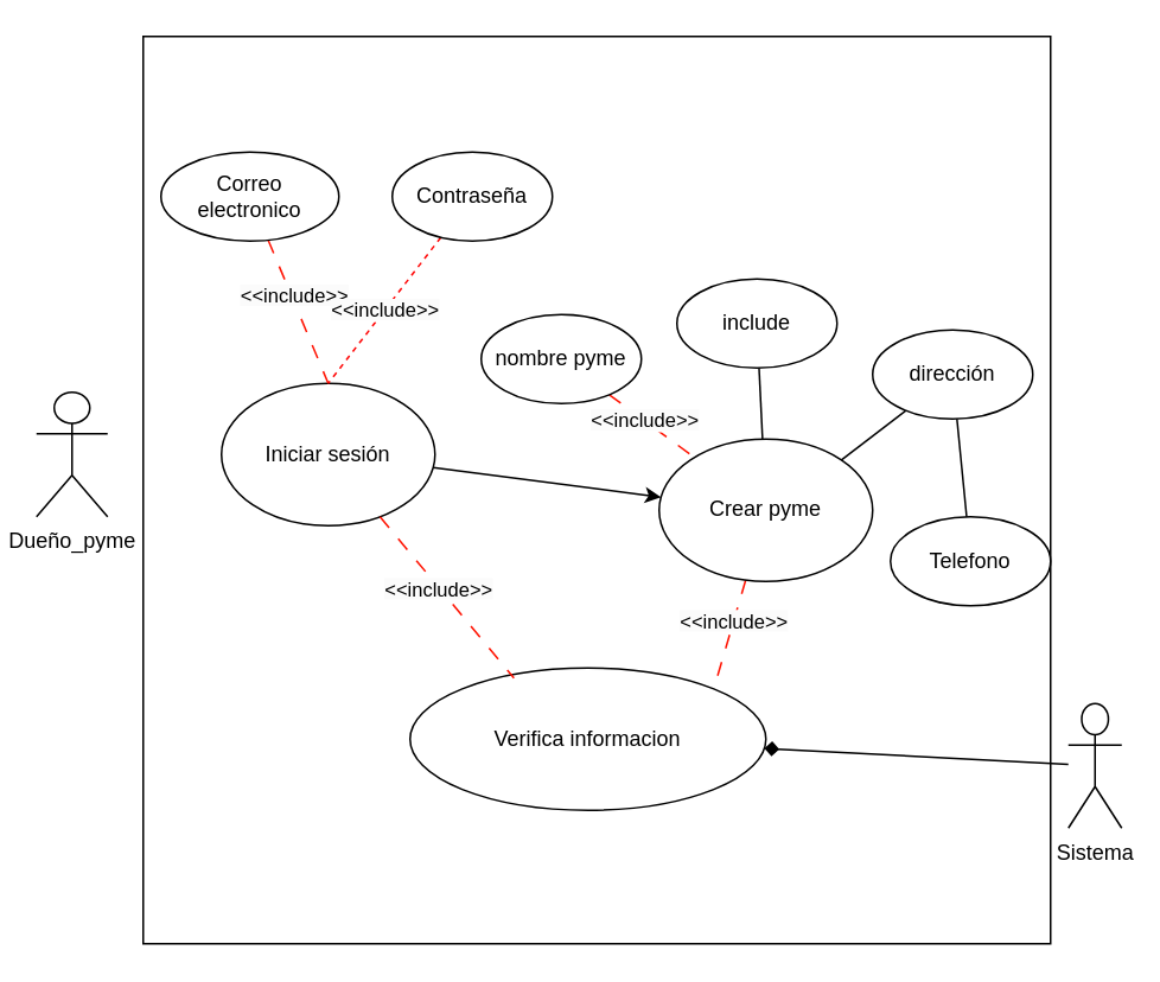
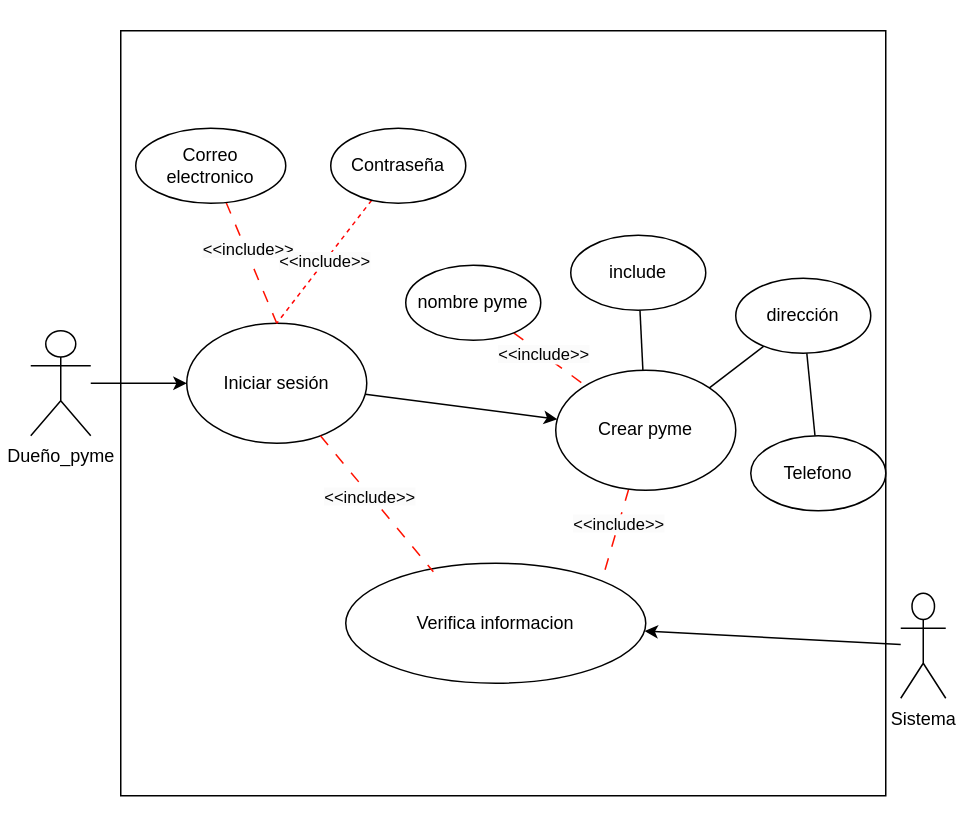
+ <mxCell id="3" style="rounded=0;orthogonalLoop=1;jettySize=auto;html=1;entryX=0;entryY=0.5;entryDx=0;entryDy=0;" parent="1" source="4" target="6" edge="1"><mxGeometry relative="1" as="geometry" /></mxCell>
- <mxCell id="22" style="rounded=0;orthogonalLoop=1;jettySize=auto;html=1;endArrow=diamond;" parent="1" source="23" target="24" edge="1"><mxGeometry relative="1" as="geometry" /></mxCell>
+ <mxCell id="22" style="rounded=0;orthogonalLoop=1;jettySize=auto;html=1;" parent="1" source="23" target="24" edge="1"><mxGeometry relative="1" as="geometry" /></mxCell>
